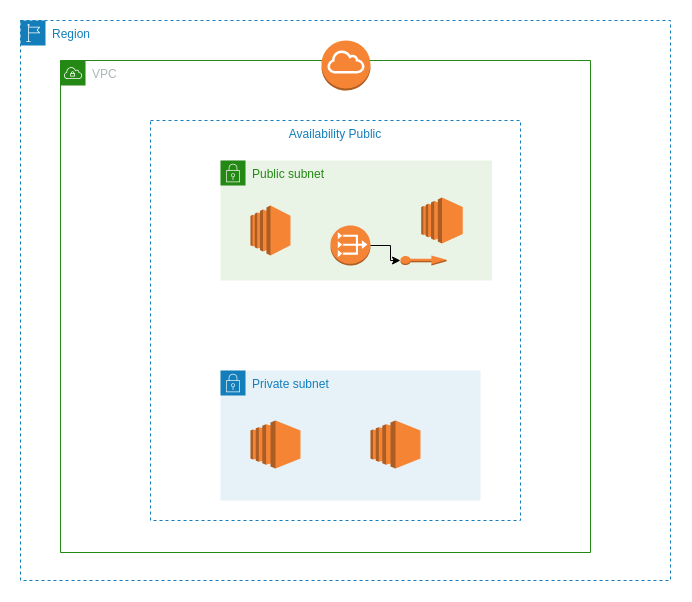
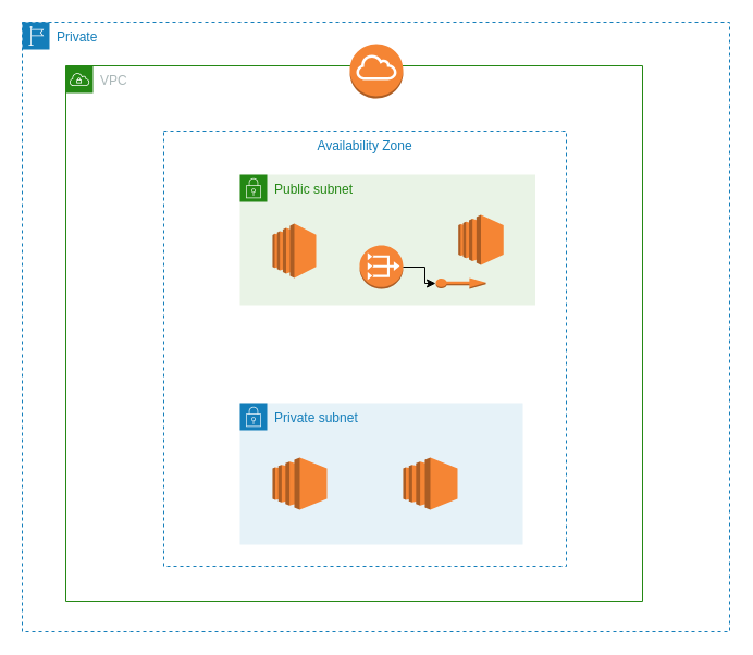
- <mxCell id="2" value="Region" style="points=[[0,0],[0.25,0],[0.5,0],[0.75,0],[1,0],[1,0.25],[1,0.5],[1,0.75],[1,1],[0.75,1],[0.5,1],[0.25,1],[0,1],[0,0.75],[0,0.5],[0,0.25]];outlineConnect=0;gradientColor=none;html=1;whiteSpace=wrap;fontSize=12;fontStyle=0;container=1;pointerEvents=0;collapsible=0;recursiveResize=0;shape=mxgraph.aws4.group;grIcon=mxgraph.aws4.group_region;strokeColor=#147EBA;fillColor=none;verticalAlign=top;align=left;spacingLeft=30;fontColor=#147EBA;dashed=1;" parent="1" vertex="1"><mxGeometry x="20" y="20" width="650" height="560" as="geometry" /></mxCell>
+ <mxCell id="2" value="Private" style="points=[[0,0],[0.25,0],[0.5,0],[0.75,0],[1,0],[1,0.25],[1,0.5],[1,0.75],[1,1],[0.75,1],[0.5,1],[0.25,1],[0,1],[0,0.75],[0,0.5],[0,0.25]];outlineConnect=0;gradientColor=none;html=1;whiteSpace=wrap;fontSize=12;fontStyle=0;container=1;pointerEvents=0;collapsible=0;recursiveResize=0;shape=mxgraph.aws4.group;grIcon=mxgraph.aws4.group_region;strokeColor=#147EBA;fillColor=none;verticalAlign=top;align=left;spacingLeft=30;fontColor=#147EBA;dashed=1;" parent="1" vertex="1"><mxGeometry x="20" y="20" width="650" height="560" as="geometry" /></mxCell>
- <mxCell id="4" value="Availability Public" style="fillColor=none;strokeColor=#147EBA;dashed=1;verticalAlign=top;fontStyle=0;fontColor=#147EBA;" parent="3" vertex="1"><mxGeometry x="90" y="60" width="370" height="400" as="geometry" /></mxCell>
+ <mxCell id="4" value="Availability Zone" style="fillColor=none;strokeColor=#147EBA;dashed=1;verticalAlign=top;fontStyle=0;fontColor=#147EBA;" parent="3" vertex="1"><mxGeometry x="90" y="60" width="370" height="400" as="geometry" /></mxCell>
